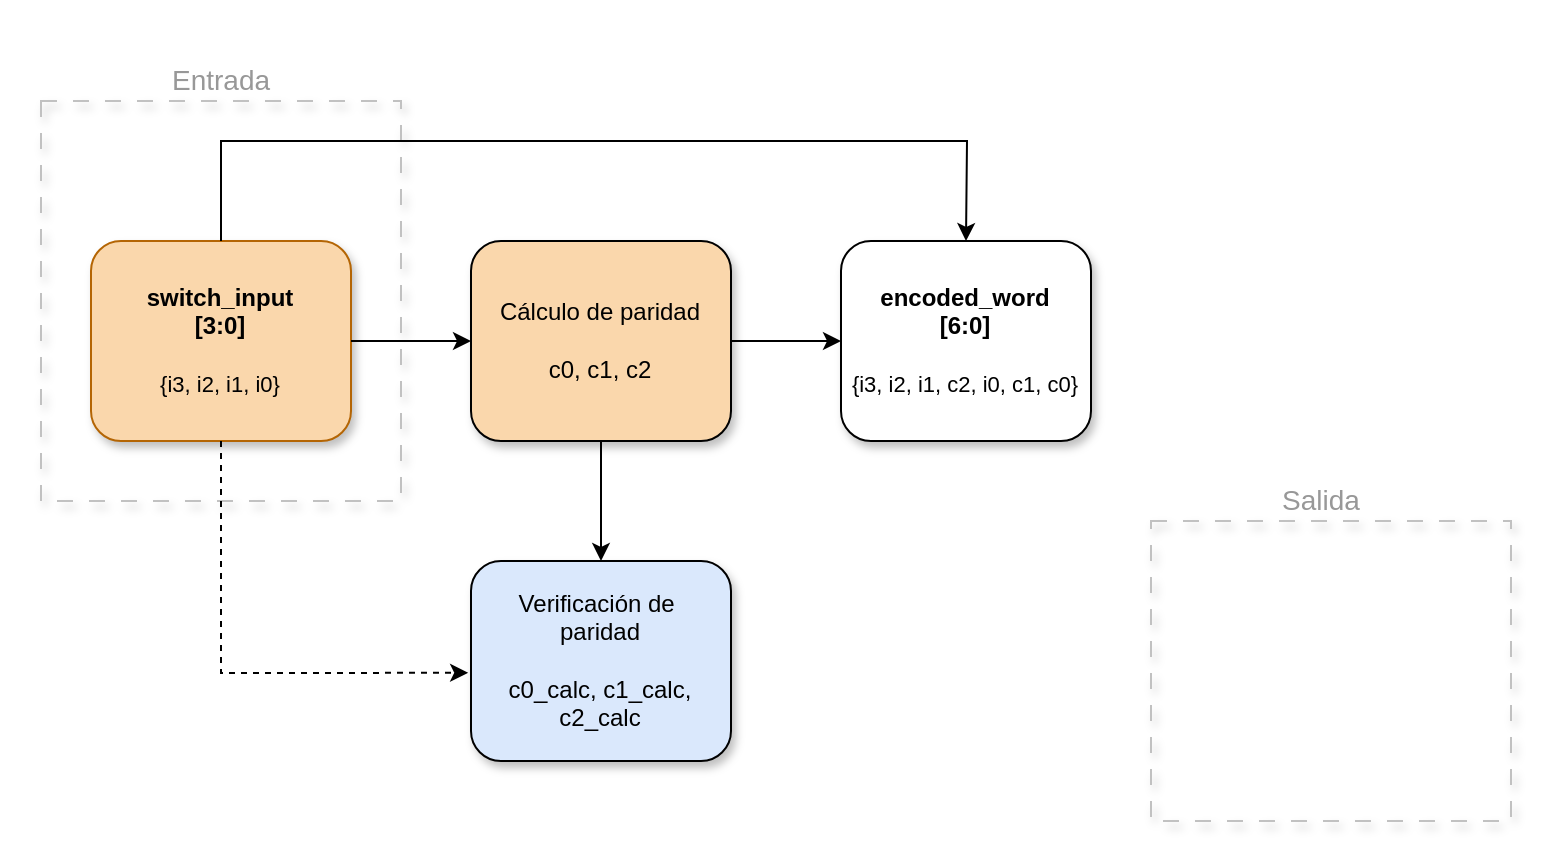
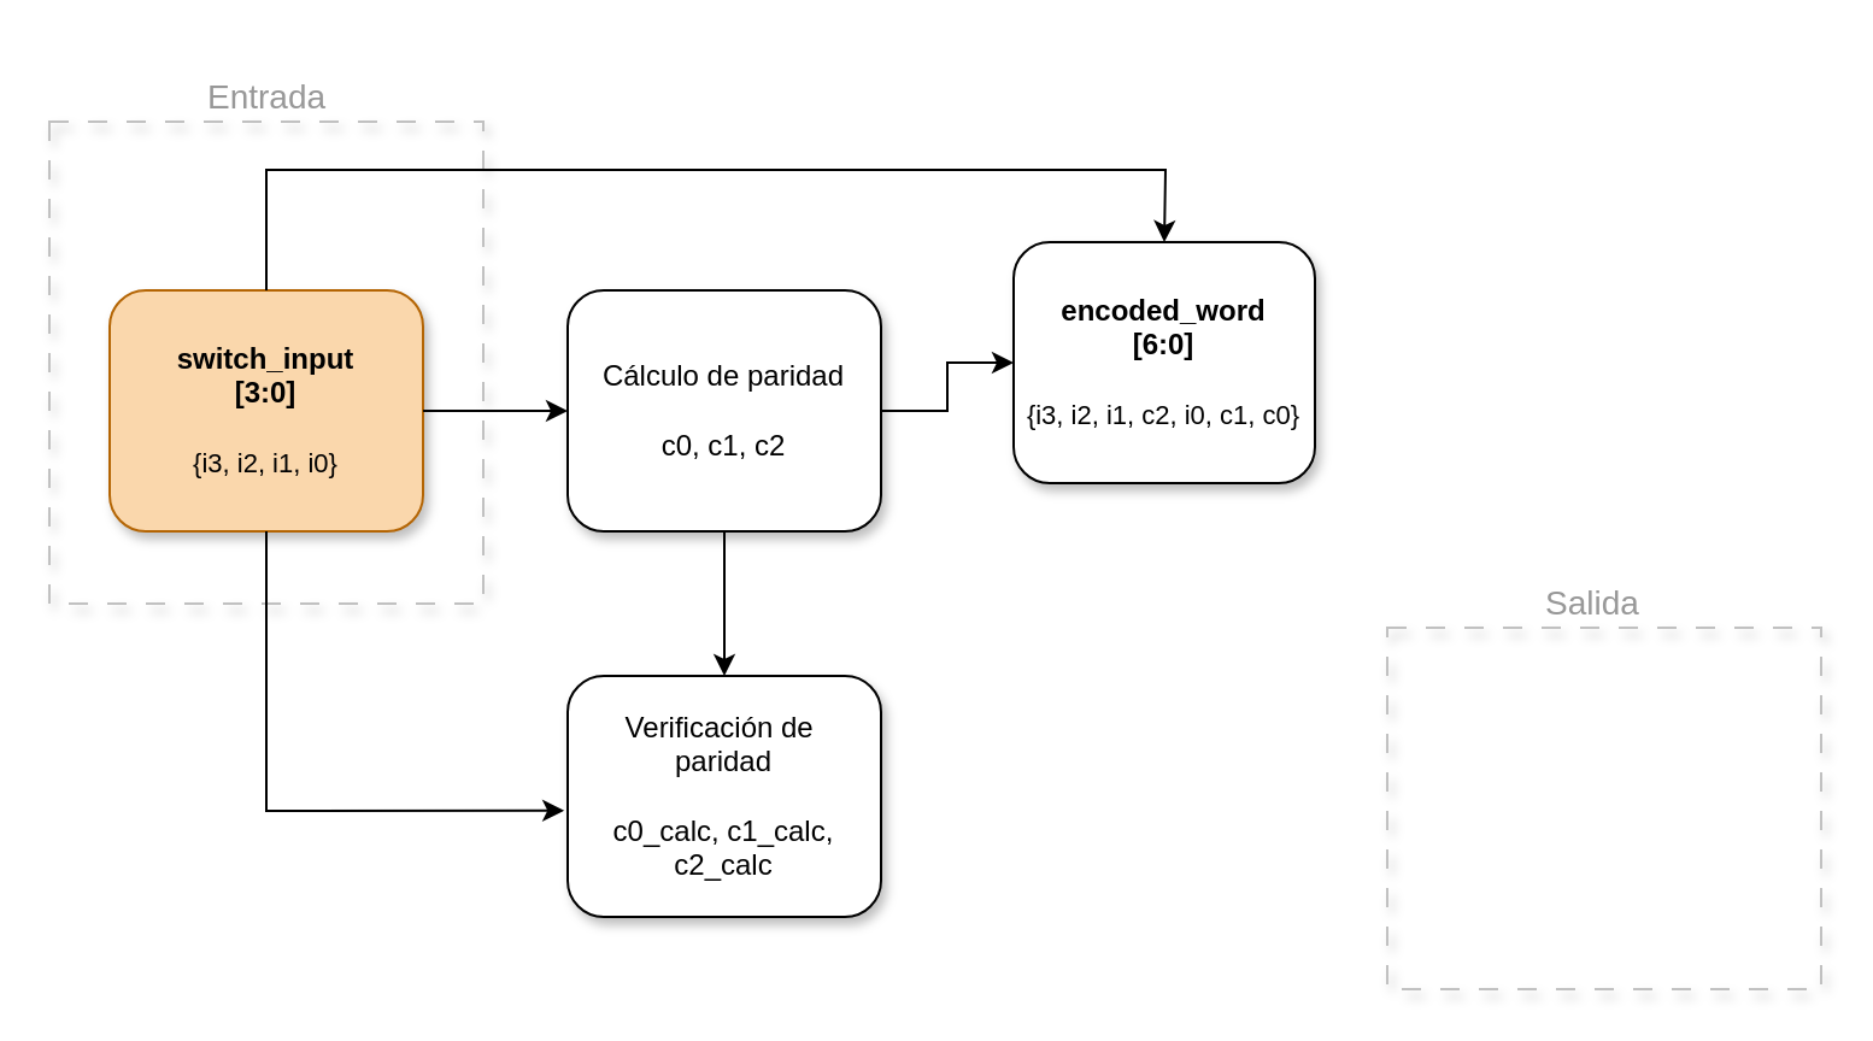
- <mxCell id="7" value="Cálculo de paridad&lt;div&gt;&lt;br&gt;&lt;/div&gt;&lt;div&gt;c0, c1, c2&lt;/div&gt;" style="rounded=1;whiteSpace=wrap;html=1;fontFamily=Helvetica;shadow=1;fillColor=#fad7ac;" vertex="1" parent="1"><mxGeometry x="235" y="120" width="130" height="100" as="geometry" /></mxCell>
+ <mxCell id="7" value="Cálculo de paridad&lt;div&gt;&lt;br&gt;&lt;/div&gt;&lt;div&gt;c0, c1, c2&lt;/div&gt;" style="rounded=1;whiteSpace=wrap;html=1;fontFamily=Helvetica;shadow=1;" vertex="1" parent="1"><mxGeometry x="235" y="120" width="130" height="100" as="geometry" /></mxCell>
- <mxCell id="10" value="&lt;span&gt;&lt;b&gt;encoded_word&lt;/b&gt;&lt;/span&gt;&lt;div&gt;&lt;span&gt;&lt;b&gt;[6:0]&lt;/b&gt;&lt;/span&gt;&lt;/div&gt;&lt;div&gt;&lt;br&gt;&lt;/div&gt;&lt;div&gt;&lt;font style=&quot;font-size: 11px;&quot;&gt;{i3, i2, i1, c2, i0, c1, c0}&lt;/font&gt;&lt;/div&gt;" style="rounded=1;whiteSpace=wrap;html=1;fontFamily=Helvetica;shadow=1;fontStyle=0" vertex="1" parent="1"><mxGeometry x="420" y="120" width="125" height="100" as="geometry" /></mxCell>
+ <mxCell id="10" value="&lt;span&gt;&lt;b&gt;encoded_word&lt;/b&gt;&lt;/span&gt;&lt;div&gt;&lt;span&gt;&lt;b&gt;[6:0]&lt;/b&gt;&lt;/span&gt;&lt;/div&gt;&lt;div&gt;&lt;br&gt;&lt;/div&gt;&lt;div&gt;&lt;font style=&quot;font-size: 11px;&quot;&gt;{i3, i2, i1, c2, i0, c1, c0}&lt;/font&gt;&lt;/div&gt;" style="rounded=1;whiteSpace=wrap;html=1;fontFamily=Helvetica;shadow=1;fontStyle=0" vertex="1" parent="1"><mxGeometry x="420" y="100" width="125" height="100" as="geometry" /></mxCell>
- <mxCell id="9" value="Verificación de&amp;nbsp;&lt;div&gt;paridad&lt;div&gt;&lt;br&gt;&lt;/div&gt;&lt;div&gt;c0_calc, c1_calc, c2_calc&lt;/div&gt;&lt;/div&gt;" style="rounded=1;whiteSpace=wrap;html=1;fontFamily=Helvetica;glass=0;shadow=1;fillColor=#dae8fc;" vertex="1" parent="1"><mxGeometry x="235" y="280" width="130" height="100" as="geometry" /></mxCell>
+ <mxCell id="9" value="Verificación de&amp;nbsp;&lt;div&gt;paridad&lt;div&gt;&lt;br&gt;&lt;/div&gt;&lt;div&gt;c0_calc, c1_calc, c2_calc&lt;/div&gt;&lt;/div&gt;" style="rounded=1;whiteSpace=wrap;html=1;fontFamily=Helvetica;glass=0;shadow=1;" vertex="1" parent="1"><mxGeometry x="235" y="280" width="130" height="100" as="geometry" /></mxCell>
- <mxCell id="13" value="" style="endArrow=classic;html=1;rounded=0;exitX=0.5;exitY=1;exitDx=0;exitDy=0;entryX=-0.011;entryY=0.559;entryDx=0;entryDy=0;entryPerimeter=0;dashed=1;" edge="1" parent="1" source="4" target="9"><mxGeometry width="50" height="50" relative="1" as="geometry"><mxPoint x="305" y="290" as="sourcePoint" /><mxPoint x="355" y="240" as="targetPoint" /><Array as="points"><mxPoint x="110" y="336" /></Array></mxGeometry></mxCell>
+ <mxCell id="13" value="" style="endArrow=classic;html=1;rounded=0;exitX=0.5;exitY=1;exitDx=0;exitDy=0;entryX=-0.011;entryY=0.559;entryDx=0;entryDy=0;entryPerimeter=0;" edge="1" parent="1" source="4" target="9"><mxGeometry width="50" height="50" relative="1" as="geometry"><mxPoint x="305" y="290" as="sourcePoint" /><mxPoint x="355" y="240" as="targetPoint" /><Array as="points"><mxPoint x="110" y="336" /></Array></mxGeometry></mxCell>
